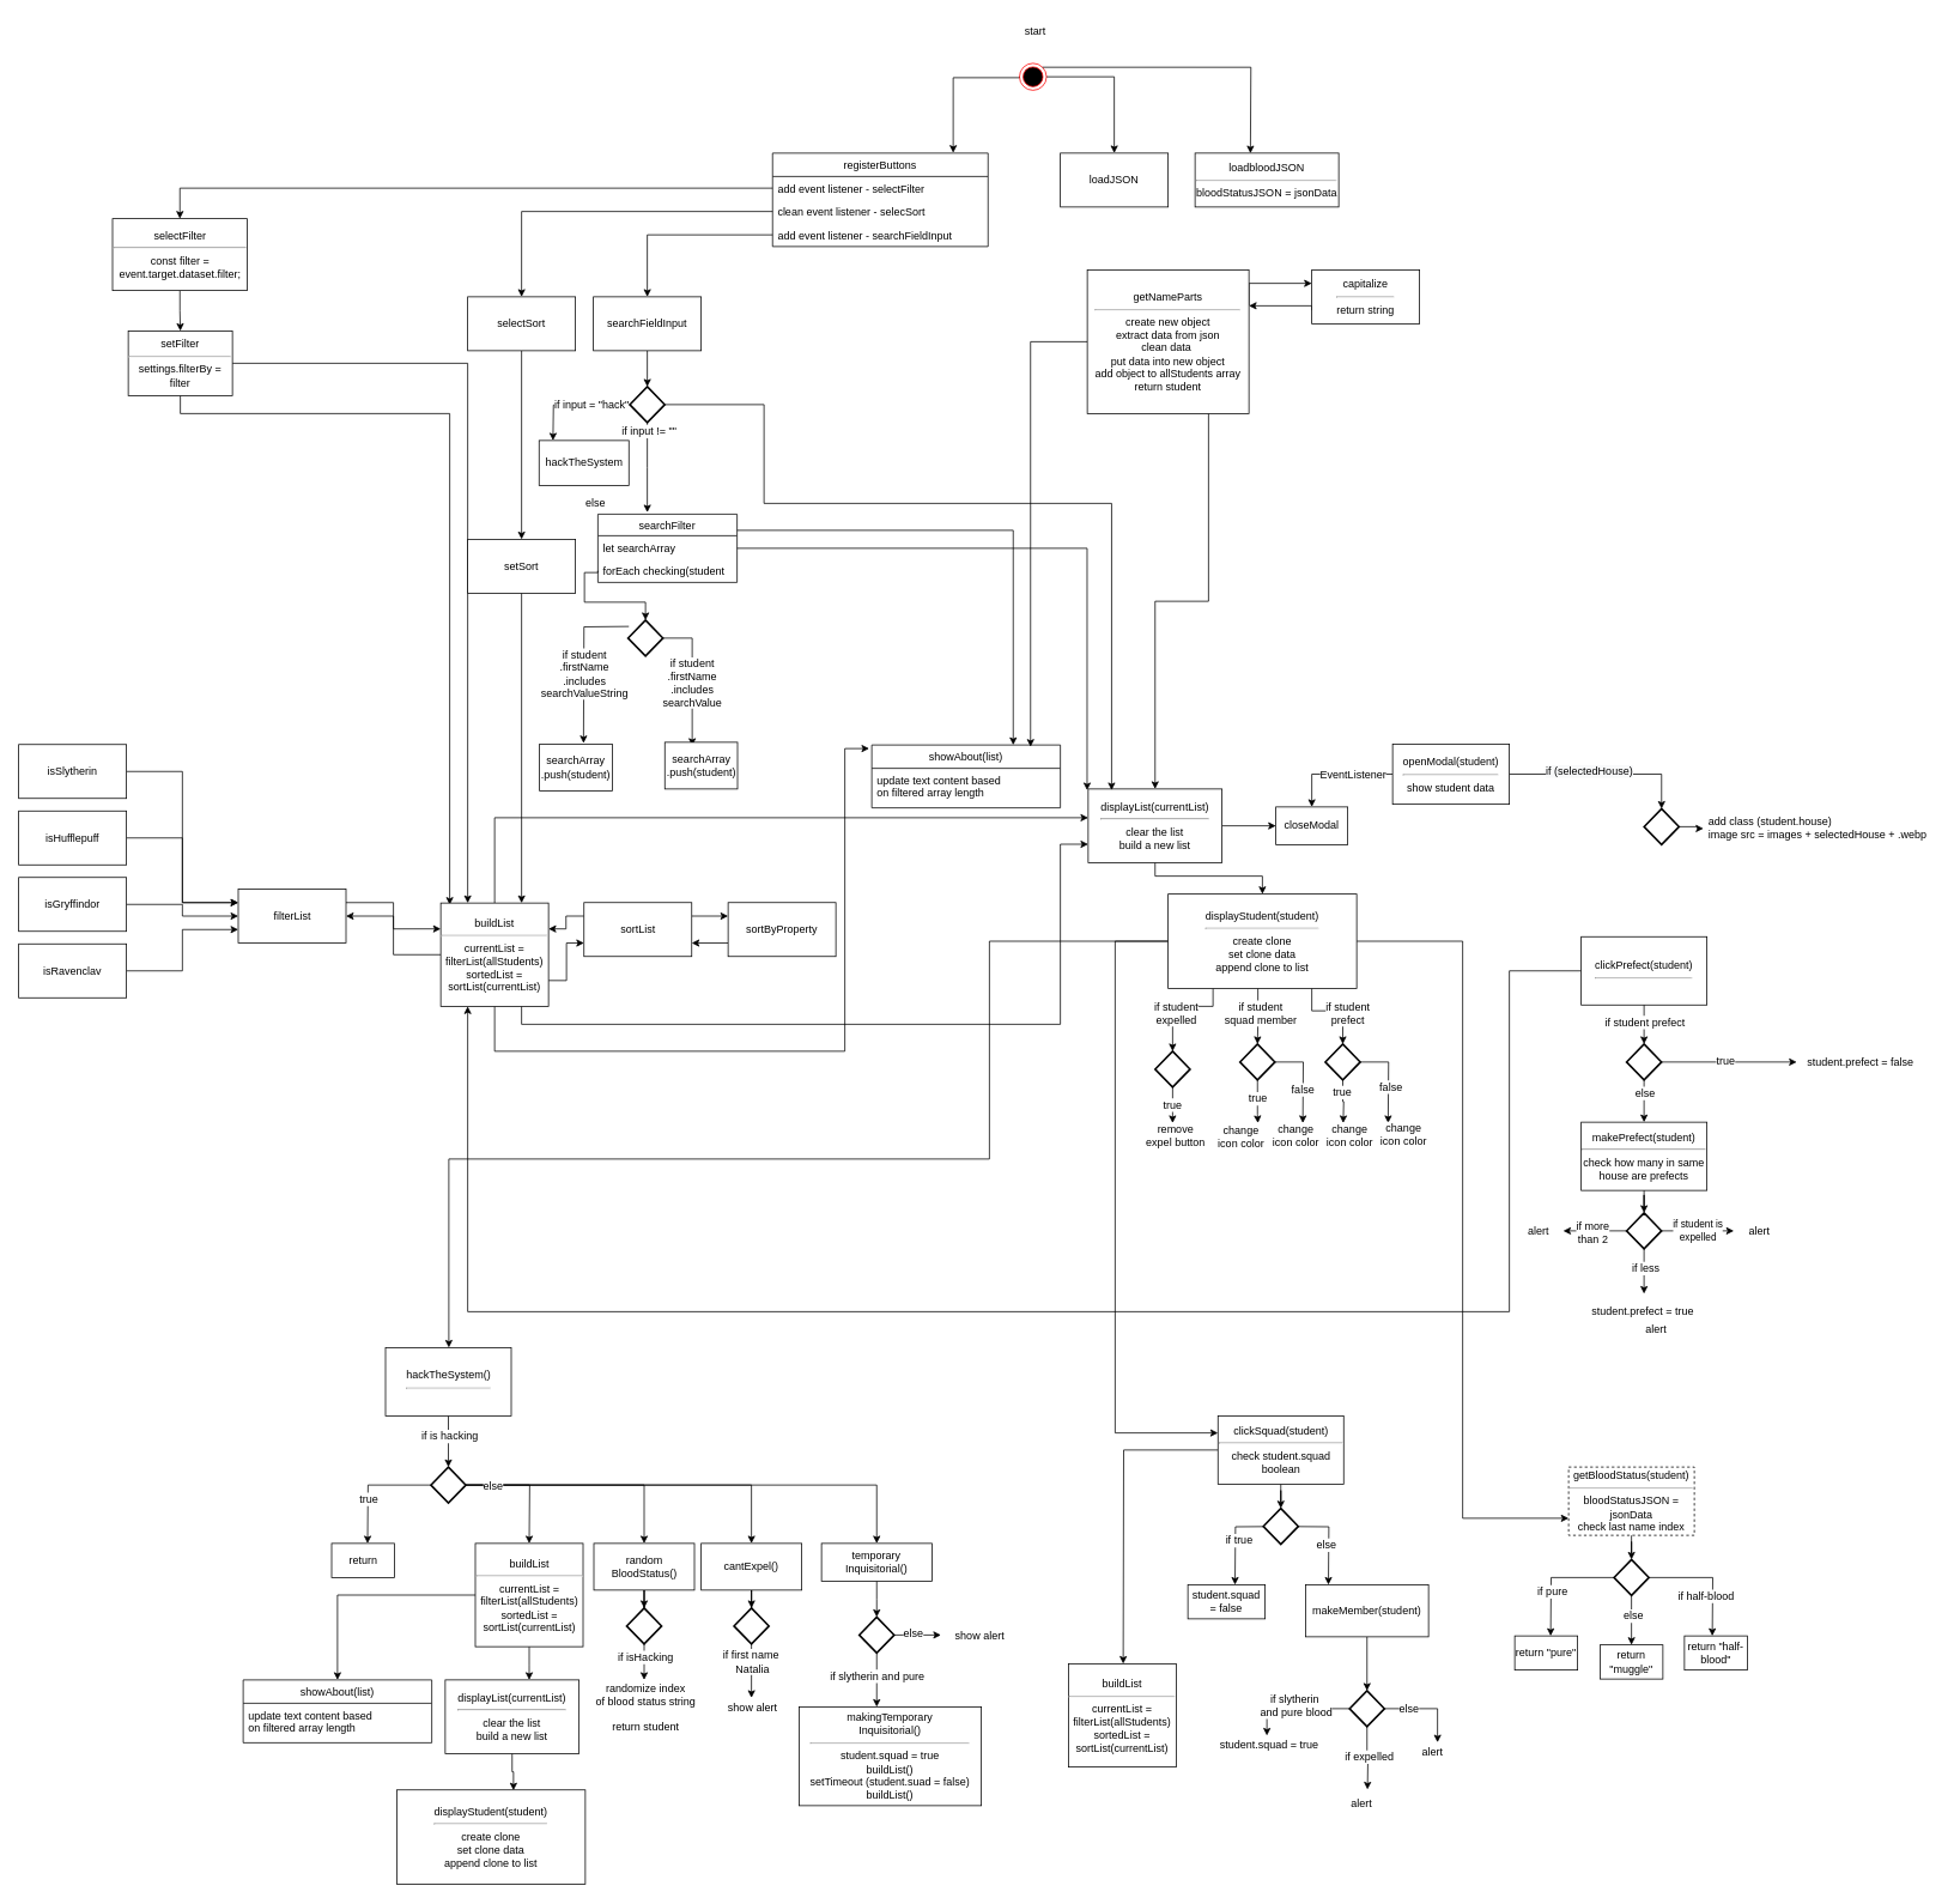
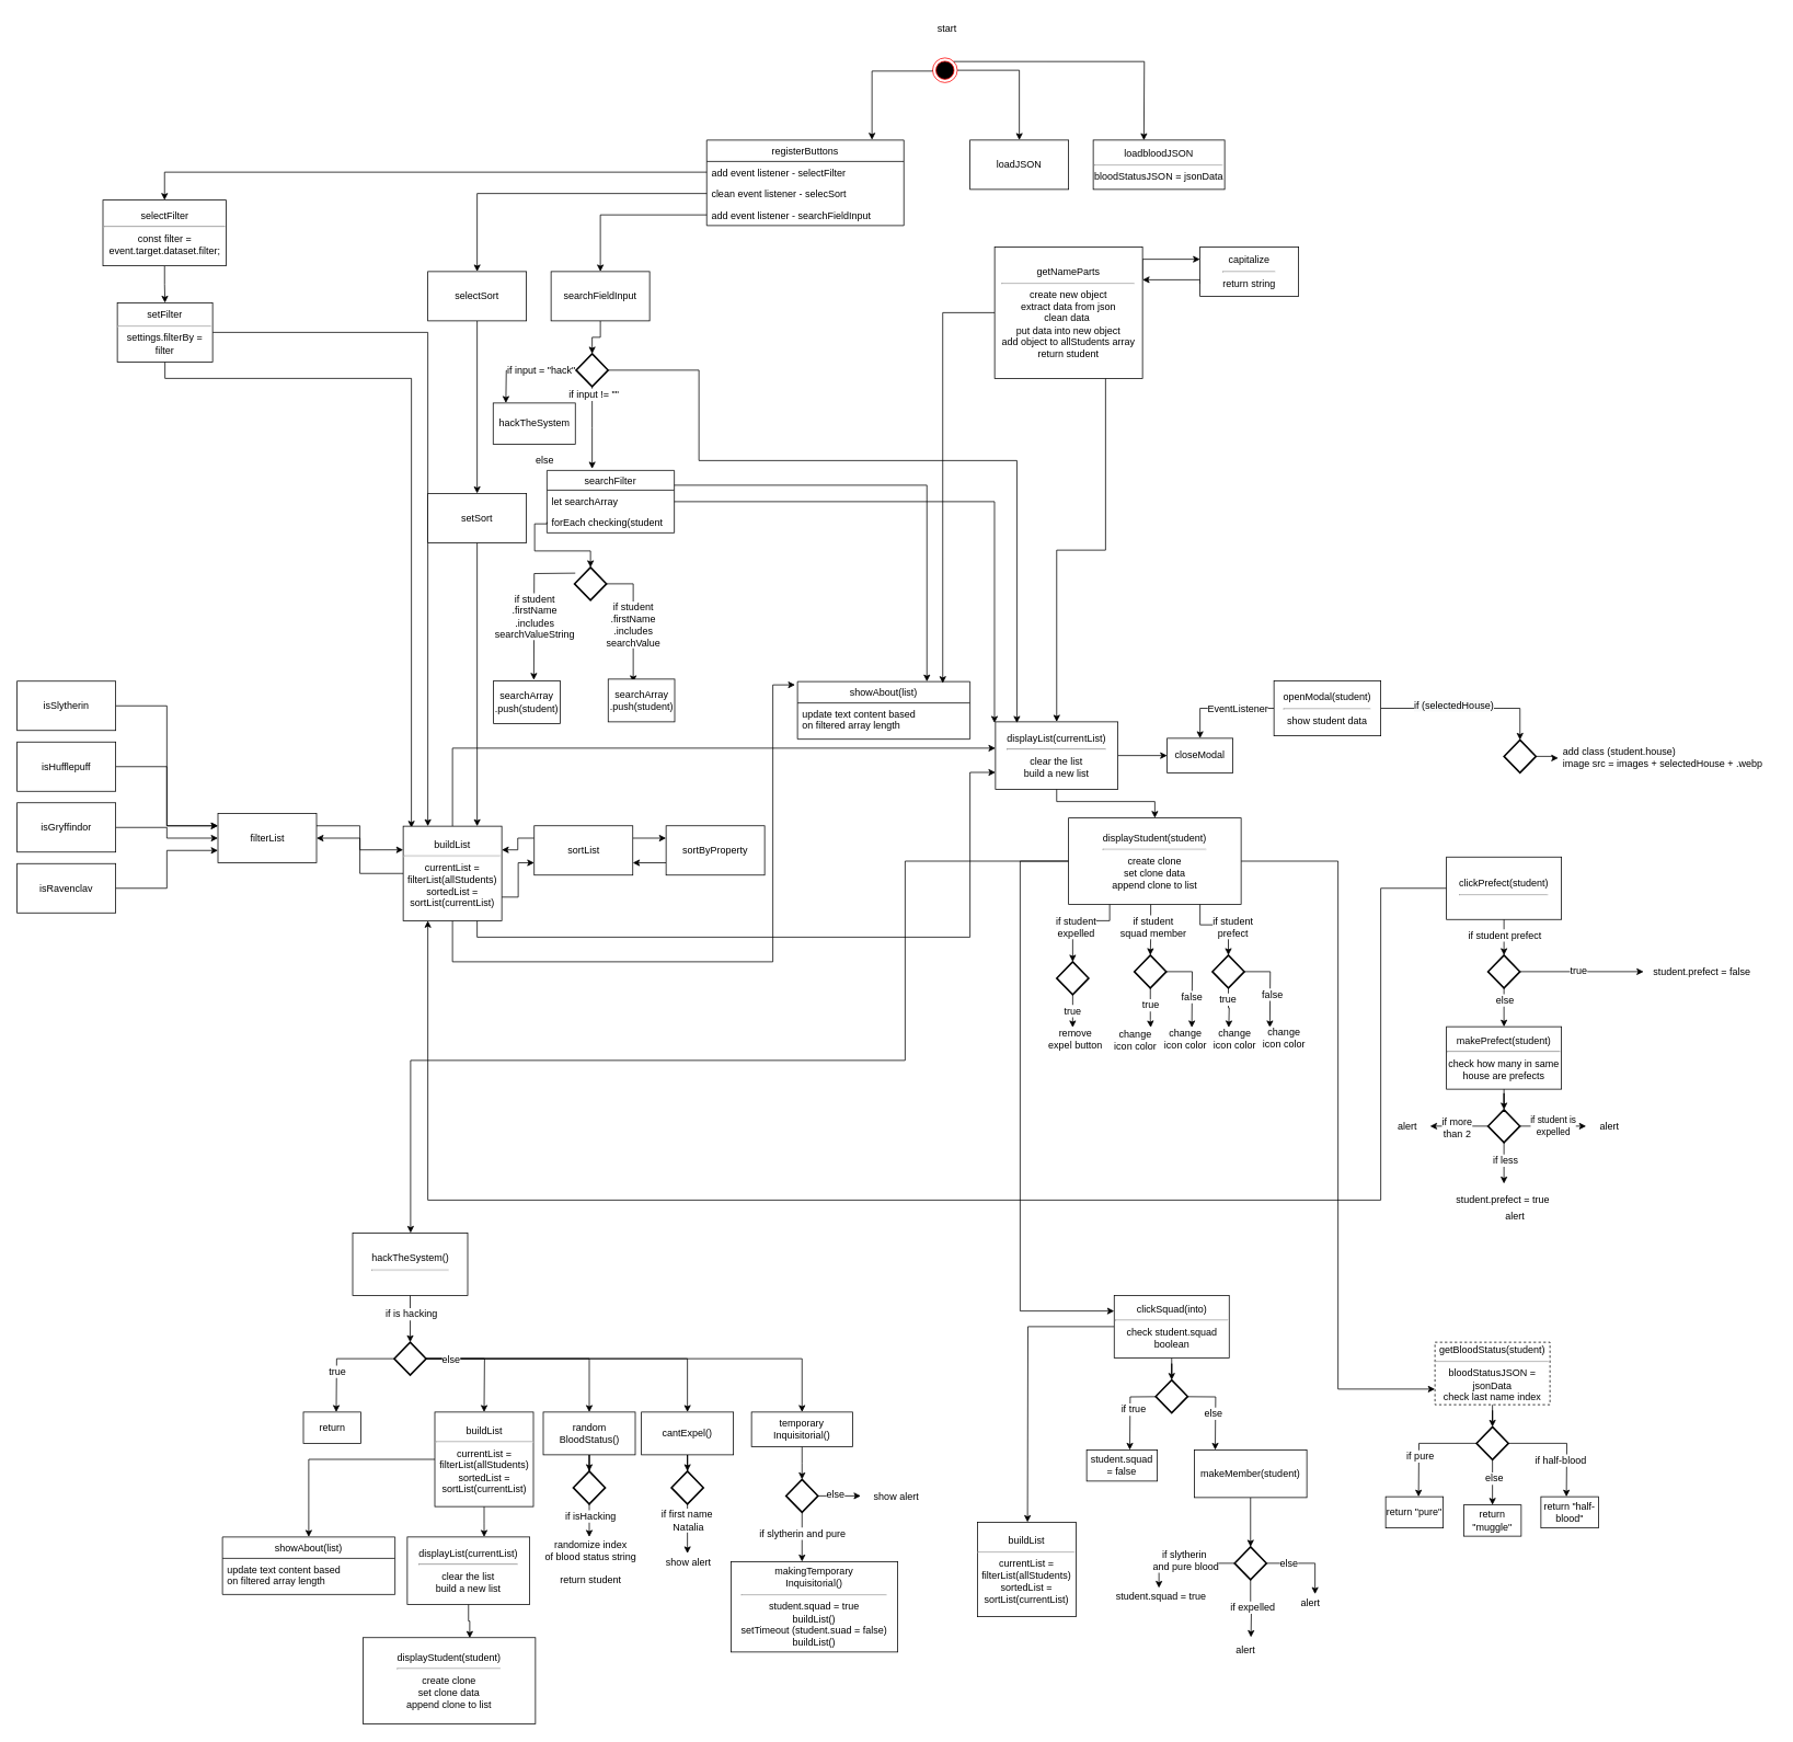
- <mxCell id="70" value="searchFieldInput" style="rounded=0;whiteSpace=wrap;html=1;" parent="1" vertex="1"><mxGeometry x="660" y="330" width="120" height="60" as="geometry" /></mxCell>
+ <mxCell id="70" value="searchFieldInput" style="rounded=0;whiteSpace=wrap;html=1;" parent="1" vertex="1"><mxGeometry x="670" y="330" width="120" height="60" as="geometry" /></mxCell>
- <mxCell id="154" value="clickSquad(student)&lt;br&gt;&lt;hr&gt;check student.squad boolean" style="rounded=0;whiteSpace=wrap;html=1;" parent="1" vertex="1"><mxGeometry x="1355.5" y="1576" width="140" height="76" as="geometry" /></mxCell>
+ <mxCell id="154" value="clickSquad(into)&lt;br&gt;&lt;hr&gt;check student.squad boolean" style="rounded=0;whiteSpace=wrap;html=1;" parent="1" vertex="1"><mxGeometry x="1355.5" y="1576" width="140" height="76" as="geometry" /></mxCell>
